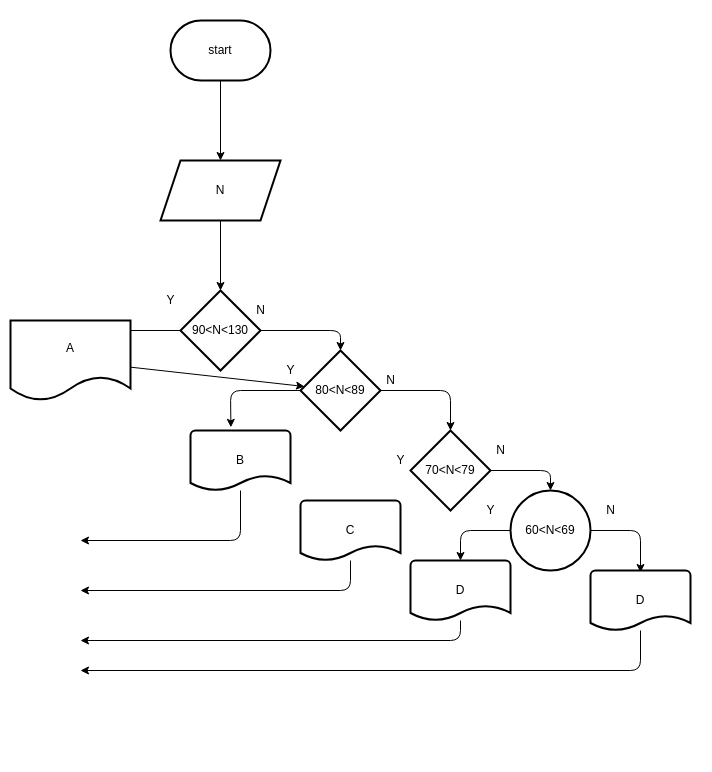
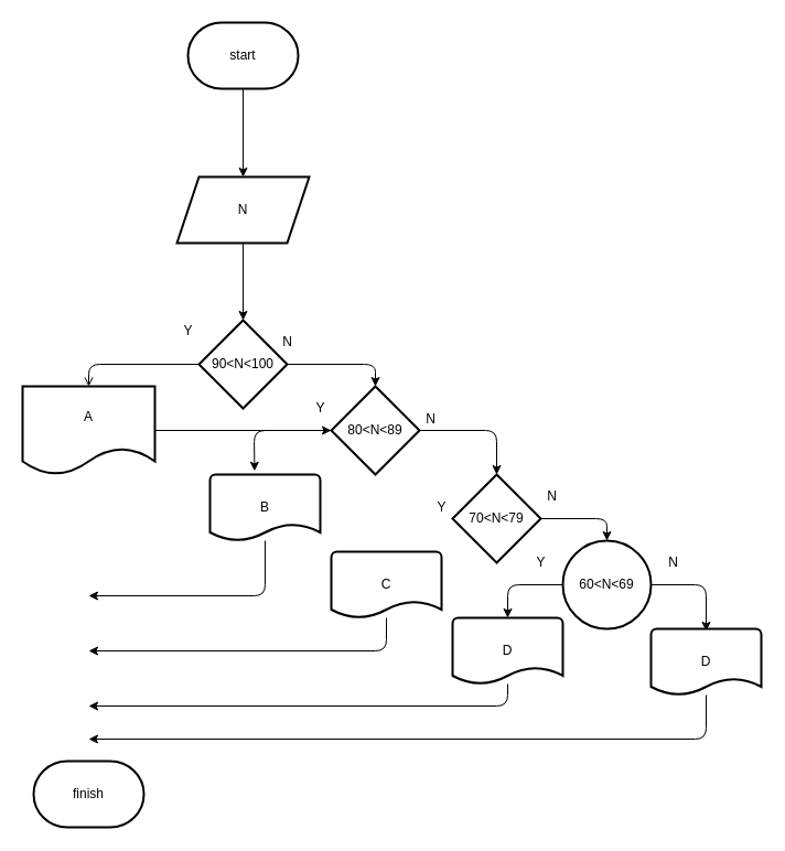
- <mxCell id="8" value="90&amp;lt;N&amp;lt;130" style="rhombus;whiteSpace=wrap;html=1;strokeWidth=2;" vertex="1" parent="1"><mxGeometry x="180" y="290" width="80" height="80" as="geometry" /></mxCell>
+ <mxCell id="8" value="90&amp;lt;N&amp;lt;100" style="rhombus;whiteSpace=wrap;html=1;strokeWidth=2;" vertex="1" parent="1"><mxGeometry x="180" y="290" width="80" height="80" as="geometry" /></mxCell>
- <mxCell id="10" value="A" style="shape=document;whiteSpace=wrap;html=1;boundedLbl=1;strokeWidth=2;" vertex="1" parent="1"><mxGeometry x="10" y="320" width="120" height="80" as="geometry" /></mxCell>
+ <mxCell id="10" value="A" style="shape=document;whiteSpace=wrap;html=1;boundedLbl=1;strokeWidth=2;" vertex="1" parent="1"><mxGeometry x="20" y="350" width="120" height="80" as="geometry" /></mxCell>
+ <mxCell id="35" value="finish" style="strokeWidth=2;html=1;shape=mxgraph.flowchart.terminator;whiteSpace=wrap;" vertex="1" parent="1"><mxGeometry x="30" y="690" width="100" height="60" as="geometry" /></mxCell>
